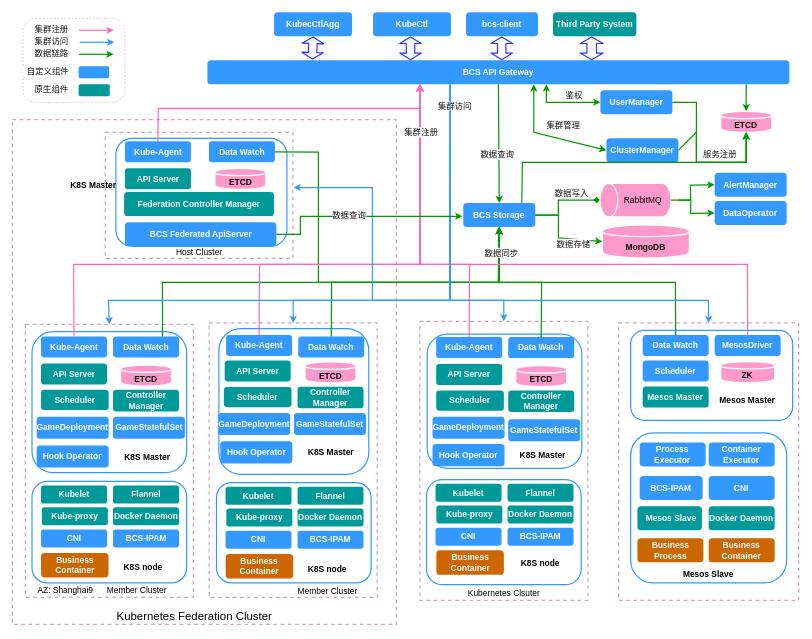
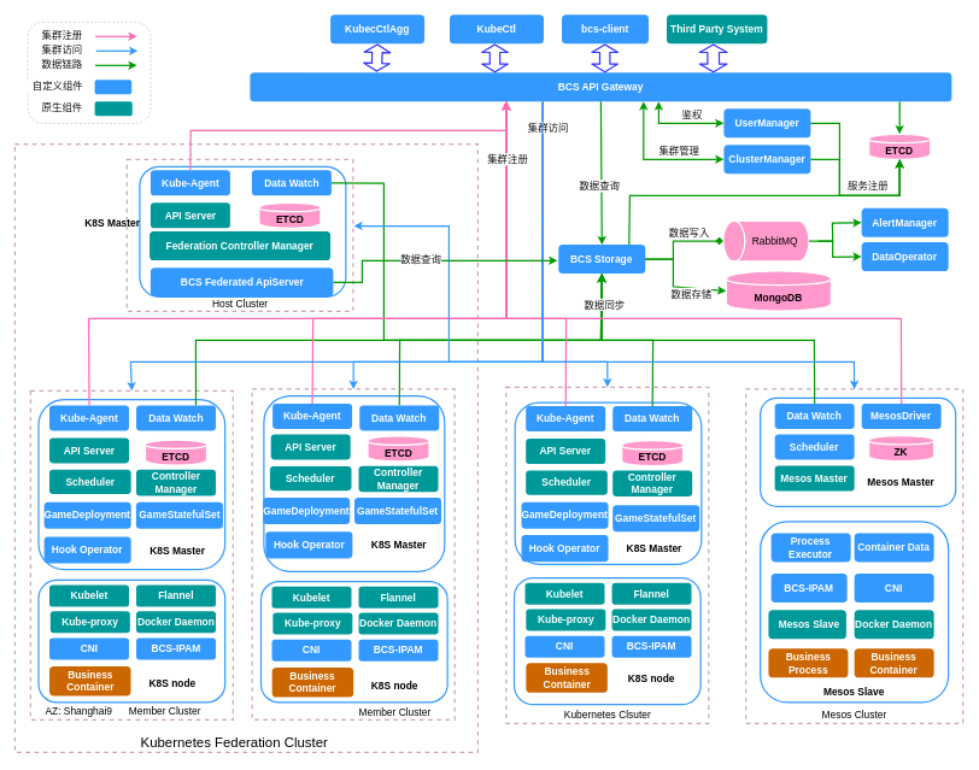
- <mxCell id="135" value="ClusterManager" style="rounded=1;whiteSpace=wrap;html=1;fontSize=14;fontStyle=1;fontColor=#FFFFFF;strokeColor=none;fillColor=#3399FF;" vertex="1" parent="1"><mxGeometry x="1010" y="230" width="120" height="40" as="geometry" /></mxCell>
+ <mxCell id="135" value="ClusterManager" style="rounded=1;whiteSpace=wrap;html=1;fontSize=14;fontStyle=1;fontColor=#FFFFFF;strokeColor=none;fillColor=#3399FF;" vertex="1" parent="1"><mxGeometry x="1000" y="200" width="120" height="40" as="geometry" /></mxCell>
- <mxCell id="78" value="Container Executor" style="rounded=1;whiteSpace=wrap;html=1;fontSize=14;fontStyle=1;fontColor=#FFFFFF;strokeColor=none;fillColor=#3399FF;" vertex="1" parent="1"><mxGeometry x="1180.44" y="736.81" width="110" height="40" as="geometry" /></mxCell>
+ <mxCell id="78" value="Container Data" style="rounded=1;whiteSpace=wrap;html=1;fontSize=14;fontStyle=1;fontColor=#FFFFFF;strokeColor=none;fillColor=#3399FF;" vertex="1" parent="1"><mxGeometry x="1180.44" y="736.81" width="110" height="40" as="geometry" /></mxCell>
+ <mxCell id="88" value="Mesos Cluster" style="text;html=1;align=center;verticalAlign=middle;resizable=0;points=[];autosize=1;strokeColor=none;fontSize=14;" vertex="1" parent="1"><mxGeometry x="1130.44" y="978.13" width="100" height="20" as="geometry" /></mxCell>
